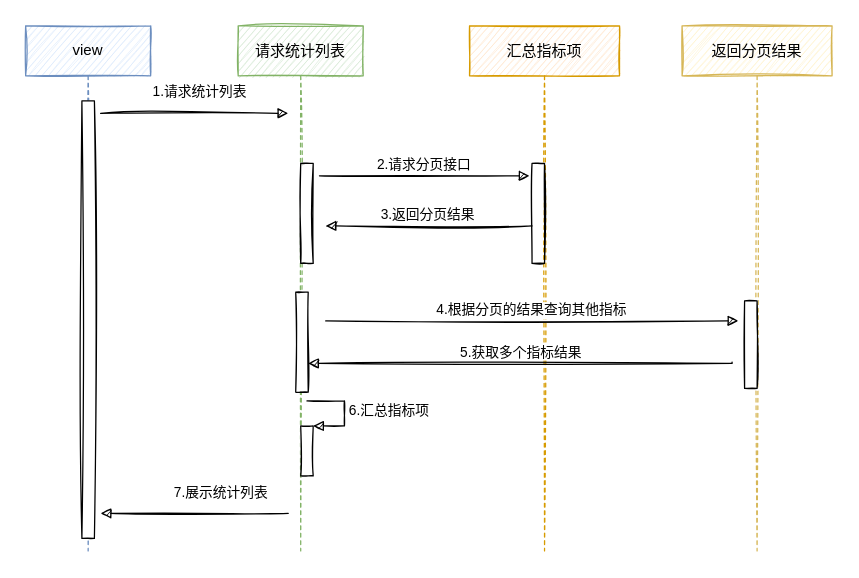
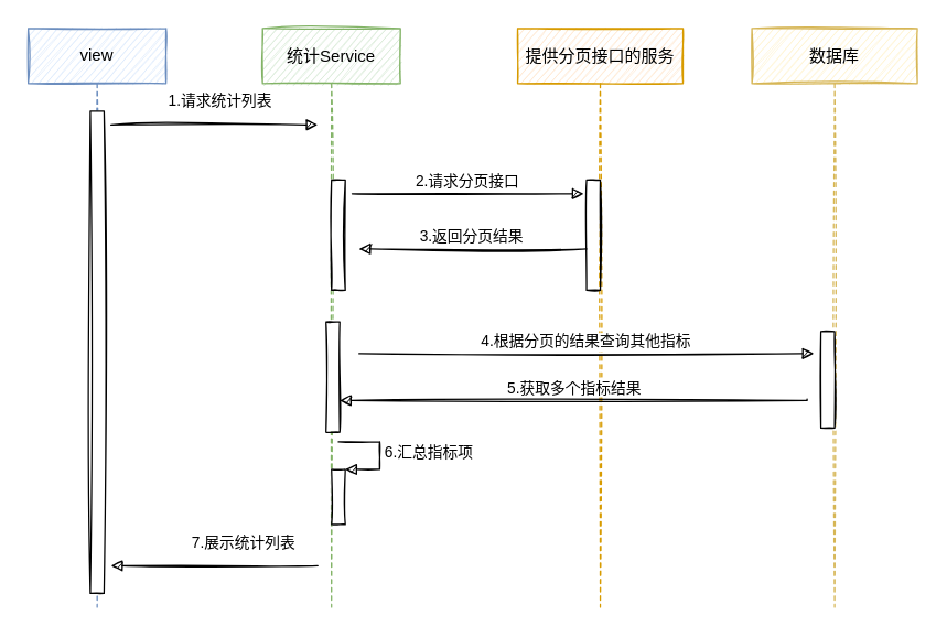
- <mxCell id="2" value="请求统计列表" style="shape=umlLifeline;perimeter=lifelinePerimeter;container=1;collapsible=0;recursiveResize=0;rounded=0;shadow=0;strokeWidth=1;sketch=1;fillColor=#d5e8d4;strokeColor=#82b366;" parent="1" vertex="1"><mxGeometry x="190" y="20" width="100" height="420" as="geometry" /></mxCell>
+ <mxCell id="2" value="统计Service" style="shape=umlLifeline;perimeter=lifelinePerimeter;container=1;collapsible=0;recursiveResize=0;rounded=0;shadow=0;strokeWidth=1;sketch=1;fillColor=#d5e8d4;strokeColor=#82b366;" parent="1" vertex="1"><mxGeometry x="190" y="20" width="100" height="420" as="geometry" /></mxCell>
- <mxCell id="8" value="汇总指标项" style="shape=umlLifeline;perimeter=lifelinePerimeter;container=1;collapsible=0;recursiveResize=0;rounded=0;shadow=0;strokeWidth=1;sketch=1;fillColor=#ffe6cc;strokeColor=#d79b00;" parent="1" vertex="1"><mxGeometry x="375" y="20" width="120" height="420" as="geometry" /></mxCell>
+ <mxCell id="8" value="提供分页接口的服务" style="shape=umlLifeline;perimeter=lifelinePerimeter;container=1;collapsible=0;recursiveResize=0;rounded=0;shadow=0;strokeWidth=1;sketch=1;fillColor=#ffe6cc;strokeColor=#d79b00;" parent="1" vertex="1"><mxGeometry x="375" y="20" width="120" height="420" as="geometry" /></mxCell>
- <mxCell id="13" value="返回分页结果" style="shape=umlLifeline;perimeter=lifelinePerimeter;container=1;collapsible=0;recursiveResize=0;rounded=0;shadow=0;strokeWidth=1;sketch=1;fillColor=#fff2cc;strokeColor=#d6b656;" vertex="1" parent="1"><mxGeometry x="545" y="20" width="120" height="420" as="geometry" /></mxCell>
+ <mxCell id="13" value="数据库" style="shape=umlLifeline;perimeter=lifelinePerimeter;container=1;collapsible=0;recursiveResize=0;rounded=0;shadow=0;strokeWidth=1;sketch=1;fillColor=#fff2cc;strokeColor=#d6b656;" vertex="1" parent="1"><mxGeometry x="545" y="20" width="120" height="420" as="geometry" /></mxCell>
